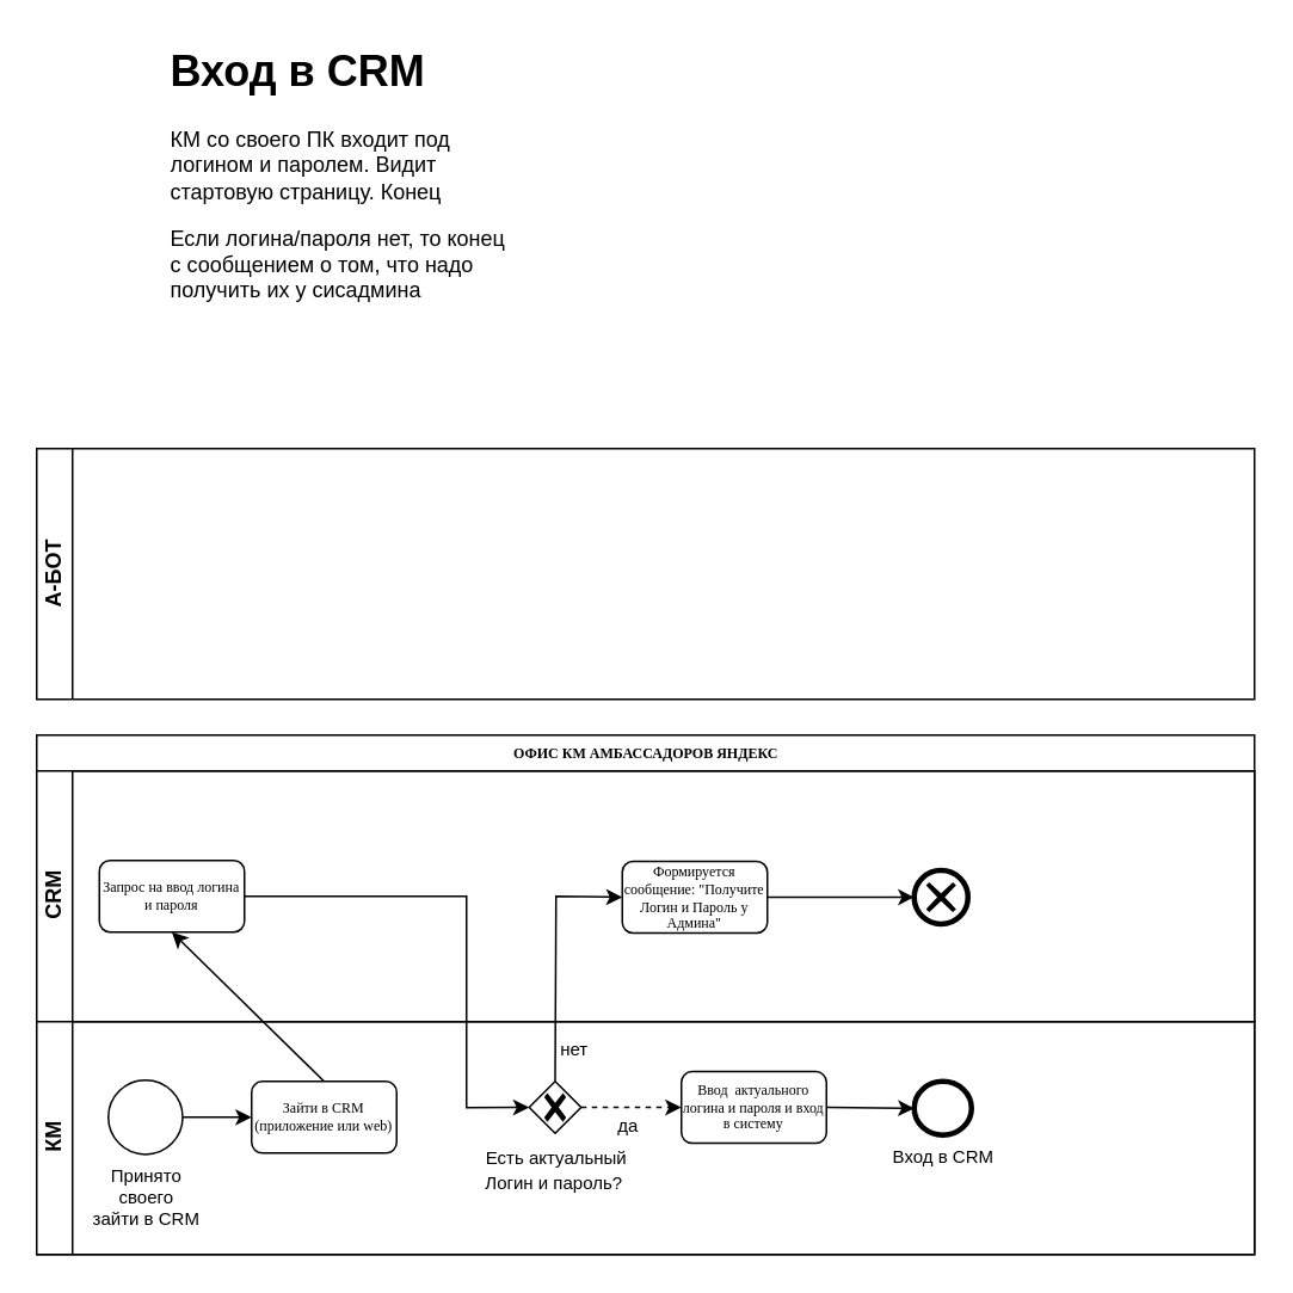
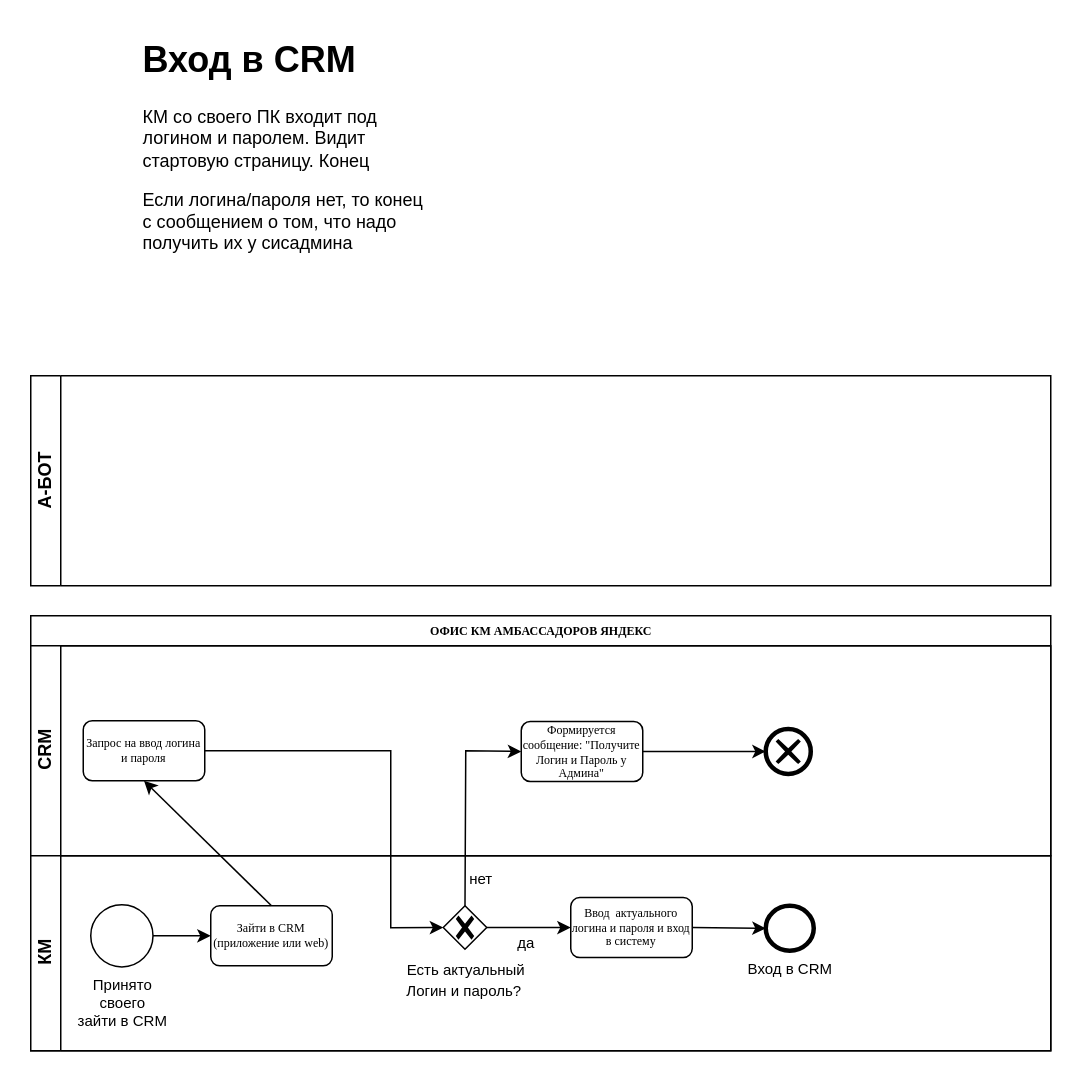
- <mxCell id="16" value="" style="endArrow=classic;html=1;rounded=0;exitX=1;exitY=0.5;exitDx=0;exitDy=0;exitPerimeter=0;entryX=0;entryY=0.5;entryDx=0;entryDy=0;dashed=1;" parent="9" source="13" target="15" edge="1"><mxGeometry width="50" height="50" relative="1" as="geometry"><mxPoint x="460" y="-290" as="sourcePoint" /><mxPoint x="360" y="48" as="targetPoint" /></mxGeometry></mxCell>
+ <mxCell id="16" value="" style="endArrow=classic;html=1;rounded=0;exitX=1;exitY=0.5;exitDx=0;exitDy=0;exitPerimeter=0;entryX=0;entryY=0.5;entryDx=0;entryDy=0;" parent="9" source="13" target="15" edge="1"><mxGeometry width="50" height="50" relative="1" as="geometry"><mxPoint x="460" y="-290" as="sourcePoint" /><mxPoint x="360" y="48" as="targetPoint" /></mxGeometry></mxCell>
